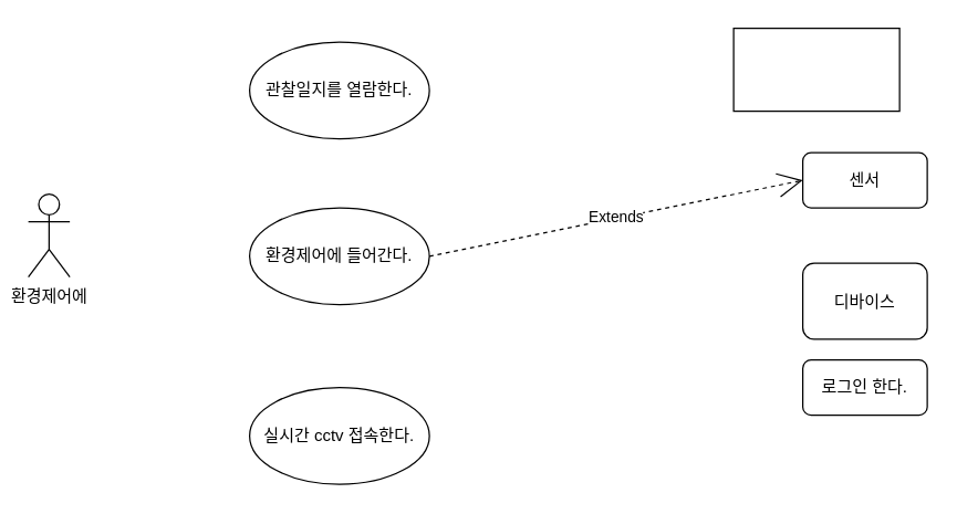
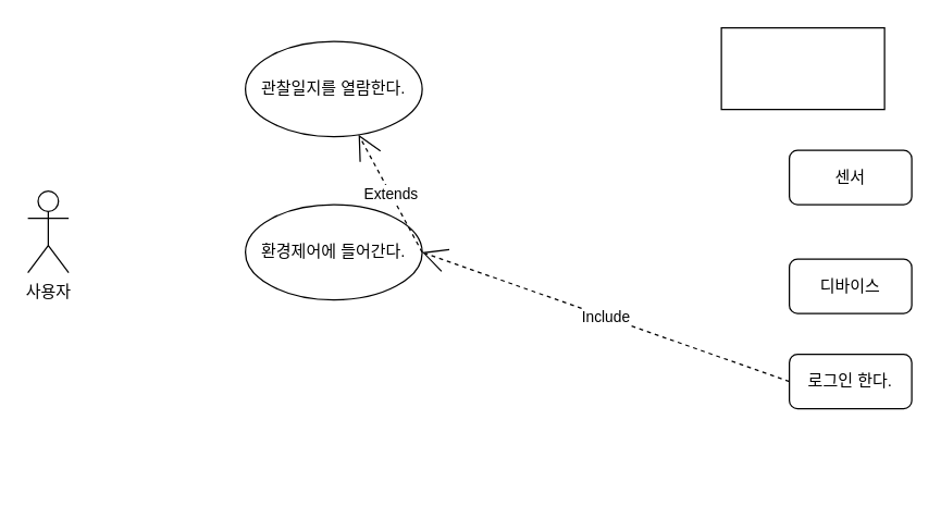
- <mxCell id="9" value="Extends" style="endArrow=open;endSize=16;endFill=0;html=1;rounded=0;exitX=1;exitY=0.5;exitDx=0;exitDy=0;entryX=0;entryY=0.5;entryDx=0;entryDy=0;dashed=1;" edge="1" parent="1" source="7" target="3"><mxGeometry width="160" relative="1" as="geometry"><mxPoint x="420" y="160" as="sourcePoint" /><mxPoint x="580" y="160" as="targetPoint" /></mxGeometry></mxCell>
+ <mxCell id="9" value="Extends" style="endArrow=open;endSize=16;endFill=0;html=1;rounded=0;exitX=1;exitY=0.5;exitDx=0;exitDy=0;dashed=1;" edge="1" parent="1" source="7" target="5"><mxGeometry width="160" relative="1" as="geometry"><mxPoint x="420" y="160" as="sourcePoint" /><mxPoint x="580" y="160" as="targetPoint" /></mxGeometry></mxCell>
- <mxCell id="2" value="환경제어에" style="shape=umlActor;verticalLabelPosition=bottom;verticalAlign=top;html=1;outlineConnect=0;" parent="1" vertex="1"><mxGeometry x="20" y="140" width="30" height="60" as="geometry" /></mxCell>
+ <mxCell id="2" value="사용자" style="shape=umlActor;verticalLabelPosition=bottom;verticalAlign=top;html=1;outlineConnect=0;" parent="1" vertex="1"><mxGeometry x="20" y="140" width="30" height="60" as="geometry" /></mxCell>
- <mxCell id="4" value="디바이스" style="rounded=1;whiteSpace=wrap;html=1;" parent="1" vertex="1"><mxGeometry x="580" y="190" width="90" height="55" as="geometry" /></mxCell>
+ <mxCell id="4" value="디바이스" style="rounded=1;whiteSpace=wrap;html=1;" parent="1" vertex="1"><mxGeometry x="580" y="190" width="90" height="40" as="geometry" /></mxCell>
+ <mxCell id="10" value="Include" style="endArrow=open;endSize=16;endFill=0;html=1;rounded=0;exitX=0;exitY=0.5;exitDx=0;exitDy=0;entryX=1;entryY=0.5;entryDx=0;entryDy=0;dashed=1;" edge="1" parent="1" source="6" target="7"><mxGeometry width="160" relative="1" as="geometry"><mxPoint x="409" y="95" as="sourcePoint" /><mxPoint x="580" y="150" as="targetPoint" /></mxGeometry></mxCell>
- <mxCell id="8" value="실시간 cctv 접속한다." style="ellipse;whiteSpace=wrap;html=1;" parent="1" vertex="1"><mxGeometry x="180" y="280" width="130" height="70" as="geometry" /></mxCell>
